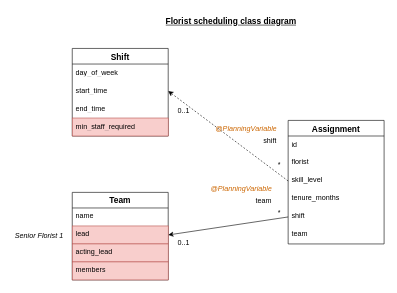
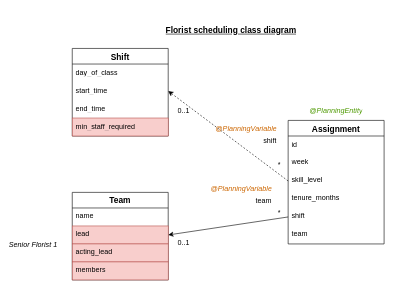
- <mxCell id="21" value="&lt;b&gt;&lt;font&gt;Florist scheduling class diagram&lt;/font&gt;&lt;/b&gt;" style="text;strokeColor=none;fillColor=none;spacingLeft=4;spacingRight=4;overflow=hidden;rotatable=0;points=[[0,0.5],[1,0.5]];portConstraint=eastwest;fontSize=14;whiteSpace=wrap;html=1;fontStyle=4" parent="1" vertex="1"><mxGeometry x="270" y="20" width="230" height="30" as="geometry" /></mxCell>
+ <mxCell id="21" value="&lt;b&gt;&lt;font&gt;Florist scheduling class diagram&lt;/font&gt;&lt;/b&gt;" style="text;strokeColor=none;fillColor=none;spacingLeft=4;spacingRight=4;overflow=hidden;rotatable=0;points=[[0,0.5],[1,0.5]];portConstraint=eastwest;fontSize=14;whiteSpace=wrap;html=1;fontStyle=4" parent="1" vertex="1"><mxGeometry x="270" y="35" width="230" height="30" as="geometry" /></mxCell>
- <mxCell id="10" value="day_of_week" style="text;strokeColor=none;fillColor=none;spacingLeft=4;spacingRight=4;overflow=hidden;rotatable=0;points=[[0,0.5],[1,0.5]];portConstraint=eastwest;fontSize=12;whiteSpace=wrap;html=1;" parent="9" vertex="1"><mxGeometry y="26" width="160" height="30" as="geometry" /></mxCell>
+ <mxCell id="10" value="day_of_class" style="text;strokeColor=none;fillColor=none;spacingLeft=4;spacingRight=4;overflow=hidden;rotatable=0;points=[[0,0.5],[1,0.5]];portConstraint=eastwest;fontSize=12;whiteSpace=wrap;html=1;" parent="9" vertex="1"><mxGeometry y="26" width="160" height="30" as="geometry" /></mxCell>
+ <mxCell id="29" value="@PlanningEntity" style="text;strokeColor=none;fillColor=none;spacingLeft=4;spacingRight=4;overflow=hidden;rotatable=0;points=[[0,0.5],[1,0.5]];portConstraint=eastwest;fontSize=12;whiteSpace=wrap;html=1;fontStyle=2;align=center;fontColor=#4D9900;" parent="1" vertex="1"><mxGeometry x="510" y="170" width="100" height="30" as="geometry" /></mxCell>
- <mxCell id="4" value="florist" style="text;strokeColor=none;fillColor=none;spacingLeft=4;spacingRight=4;overflow=hidden;rotatable=0;points=[[0,0.5],[1,0.5]];portConstraint=eastwest;fontSize=12;whiteSpace=wrap;html=1;" parent="2" vertex="1"><mxGeometry y="56" width="160" height="30" as="geometry" /></mxCell>
+ <mxCell id="4" value="week" style="text;strokeColor=none;fillColor=none;spacingLeft=4;spacingRight=4;overflow=hidden;rotatable=0;points=[[0,0.5],[1,0.5]];portConstraint=eastwest;fontSize=12;whiteSpace=wrap;html=1;" parent="2" vertex="1"><mxGeometry y="56" width="160" height="30" as="geometry" /></mxCell>
- <mxCell id="31" value="Senior Florist 1" style="text;html=1;align=center;verticalAlign=middle;whiteSpace=wrap;rounded=0;fontStyle=2" vertex="1" parent="1"><mxGeometry x="20" y="380" width="90" height="24" as="geometry" /></mxCell>
+ <mxCell id="31" value="Senior Florist 1" style="text;html=1;align=center;verticalAlign=middle;whiteSpace=wrap;rounded=0;fontStyle=2" vertex="1" parent="1"><mxGeometry x="10" y="395" width="90" height="24" as="geometry" /></mxCell>
